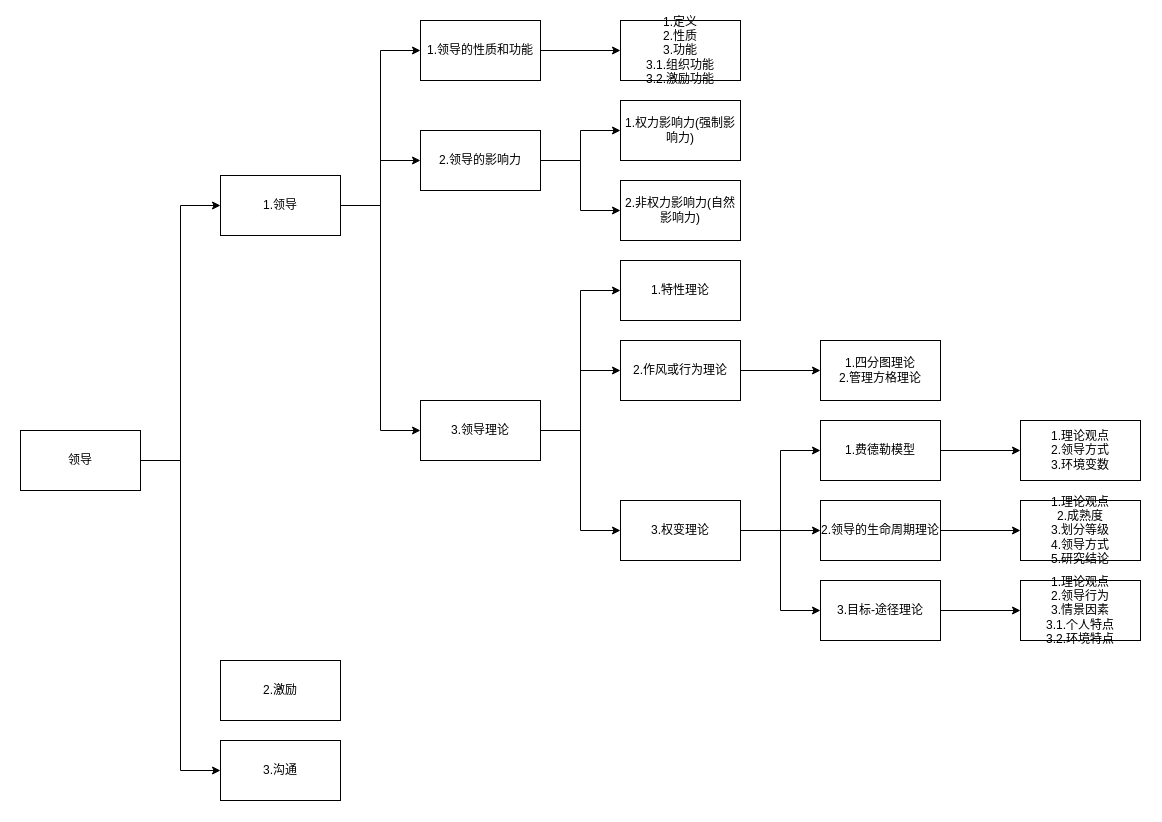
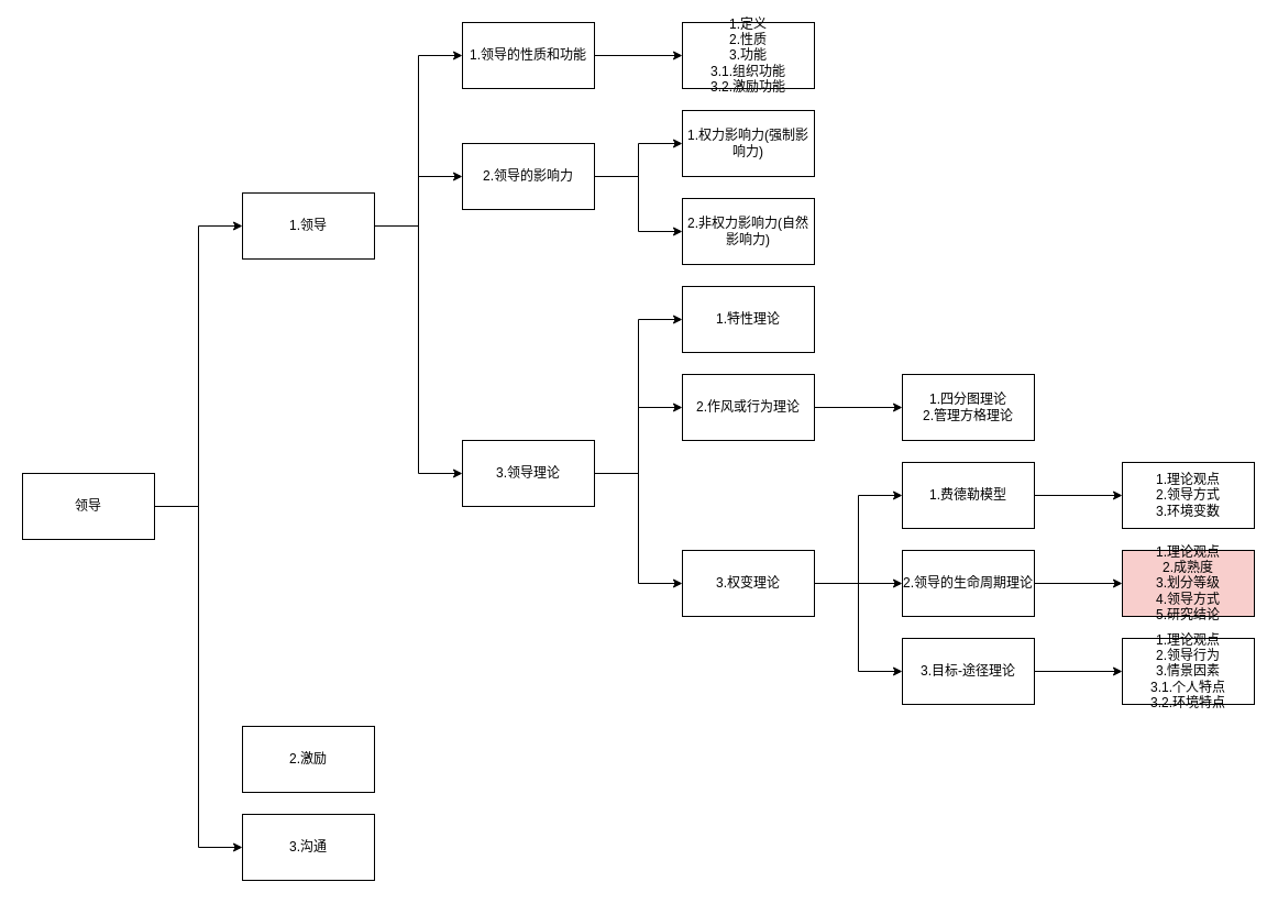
- <mxCell id="38" value="&lt;div&gt;&lt;div&gt;1.理论观点&lt;/div&gt;&lt;div&gt;2.成熟度&lt;/div&gt;&lt;div&gt;3.划分等级&lt;/div&gt;&lt;div&gt;4.领导方式&lt;/div&gt;&lt;div&gt;5.研究结论&lt;/div&gt;&lt;/div&gt;" style="rounded=0;whiteSpace=wrap;html=1;" parent="1" vertex="1"><mxGeometry x="1020" y="500" width="120" height="60" as="geometry" /></mxCell>
+ <mxCell id="38" value="&lt;div&gt;&lt;div&gt;1.理论观点&lt;/div&gt;&lt;div&gt;2.成熟度&lt;/div&gt;&lt;div&gt;3.划分等级&lt;/div&gt;&lt;div&gt;4.领导方式&lt;/div&gt;&lt;div&gt;5.研究结论&lt;/div&gt;&lt;/div&gt;" style="rounded=0;whiteSpace=wrap;html=1;fillColor=#f8cecc;" parent="1" vertex="1"><mxGeometry x="1020" y="500" width="120" height="60" as="geometry" /></mxCell>
